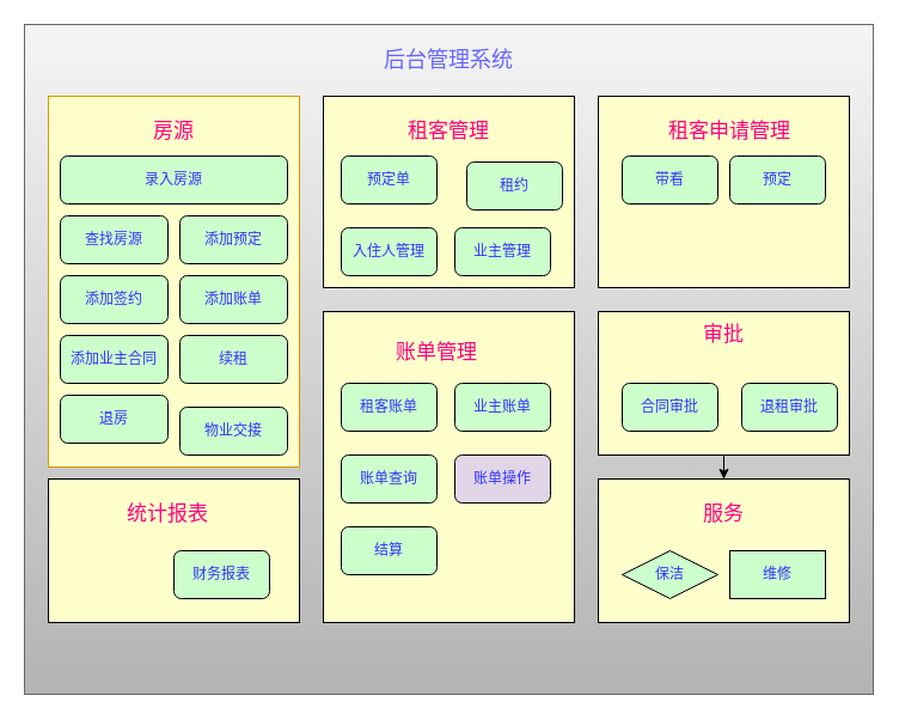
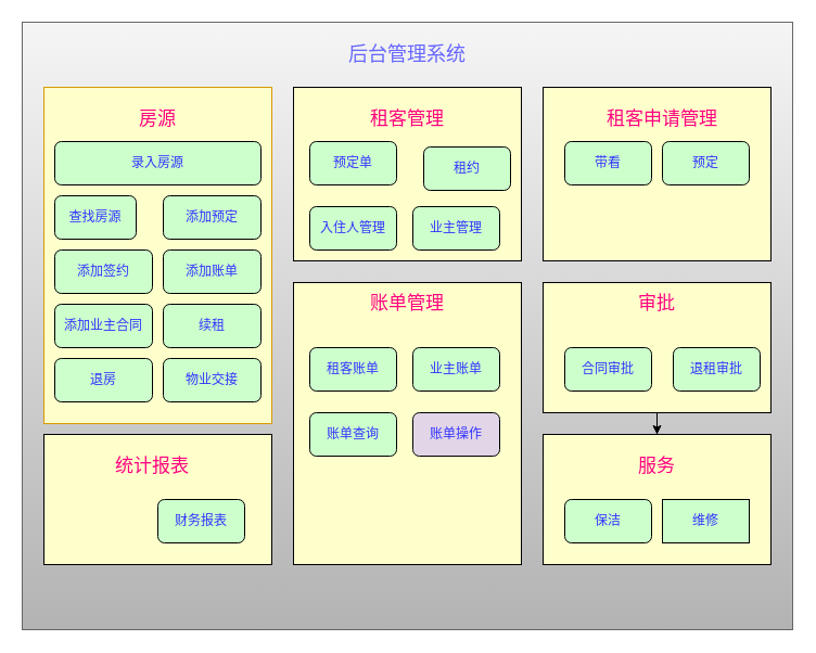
- <mxCell id="20" value="&lt;font color=&quot;#3333ff&quot;&gt;查找房源&lt;/font&gt;" style="rounded=1;whiteSpace=wrap;html=1;fillColor=#CCFFCC;" parent="1" vertex="1"><mxGeometry x="50" y="180" width="90" height="40" as="geometry" /></mxCell>
+ <mxCell id="20" value="&lt;font color=&quot;#3333ff&quot;&gt;查找房源&lt;/font&gt;" style="rounded=1;whiteSpace=wrap;html=1;fillColor=#CCFFCC;" parent="1" vertex="1"><mxGeometry x="50" y="180" width="75" height="40" as="geometry" /></mxCell>
- <mxCell id="17" value="&lt;font style=&quot;font-size: 17px&quot; color=&quot;#ff0080&quot;&gt;账单管理&lt;/font&gt;" style="text;html=1;strokeColor=none;fillColor=none;align=center;verticalAlign=middle;whiteSpace=wrap;rounded=0;" parent="1" vertex="1"><mxGeometry x="320" y="285" width="90" height="20" as="geometry" /></mxCell>
+ <mxCell id="17" value="&lt;font style=&quot;font-size: 17px&quot; color=&quot;#ff0080&quot;&gt;账单管理&lt;/font&gt;" style="text;html=1;strokeColor=none;fillColor=none;align=center;verticalAlign=middle;whiteSpace=wrap;rounded=0;" parent="1" vertex="1"><mxGeometry x="330" y="270" width="90" height="20" as="geometry" /></mxCell>
- <mxCell id="27" value="&lt;font color=&quot;#3333ff&quot;&gt;物业交接&lt;/font&gt;" style="rounded=1;whiteSpace=wrap;html=1;fillColor=#CCFFCC;" parent="1" vertex="1"><mxGeometry x="150" y="340" width="90" height="40" as="geometry" /></mxCell>
+ <mxCell id="27" value="&lt;font color=&quot;#3333ff&quot;&gt;物业交接&lt;/font&gt;" style="rounded=1;whiteSpace=wrap;html=1;fillColor=#CCFFCC;" parent="1" vertex="1"><mxGeometry x="150" y="330" width="90" height="40" as="geometry" /></mxCell>
- <mxCell id="36" value="&lt;font color=&quot;#3333ff&quot;&gt;结算&lt;/font&gt;" style="rounded=1;whiteSpace=wrap;html=1;fillColor=#CCFFCC;" parent="1" vertex="1"><mxGeometry x="285" y="440" width="80" height="40" as="geometry" /></mxCell>
- <mxCell id="38" value="&lt;font color=&quot;#3333ff&quot;&gt;保洁&lt;/font&gt;" style="rhombus;whiteSpace=wrap;html=1;fillColor=#CCFFCC;" parent="1" vertex="1"><mxGeometry x="520" y="460" width="80" height="40" as="geometry" /></mxCell>
+ <mxCell id="38" value="&lt;font color=&quot;#3333ff&quot;&gt;保洁&lt;/font&gt;" style="rounded=1;whiteSpace=wrap;html=1;fillColor=#CCFFCC;" parent="1" vertex="1"><mxGeometry x="520" y="460" width="80" height="40" as="geometry" /></mxCell>
